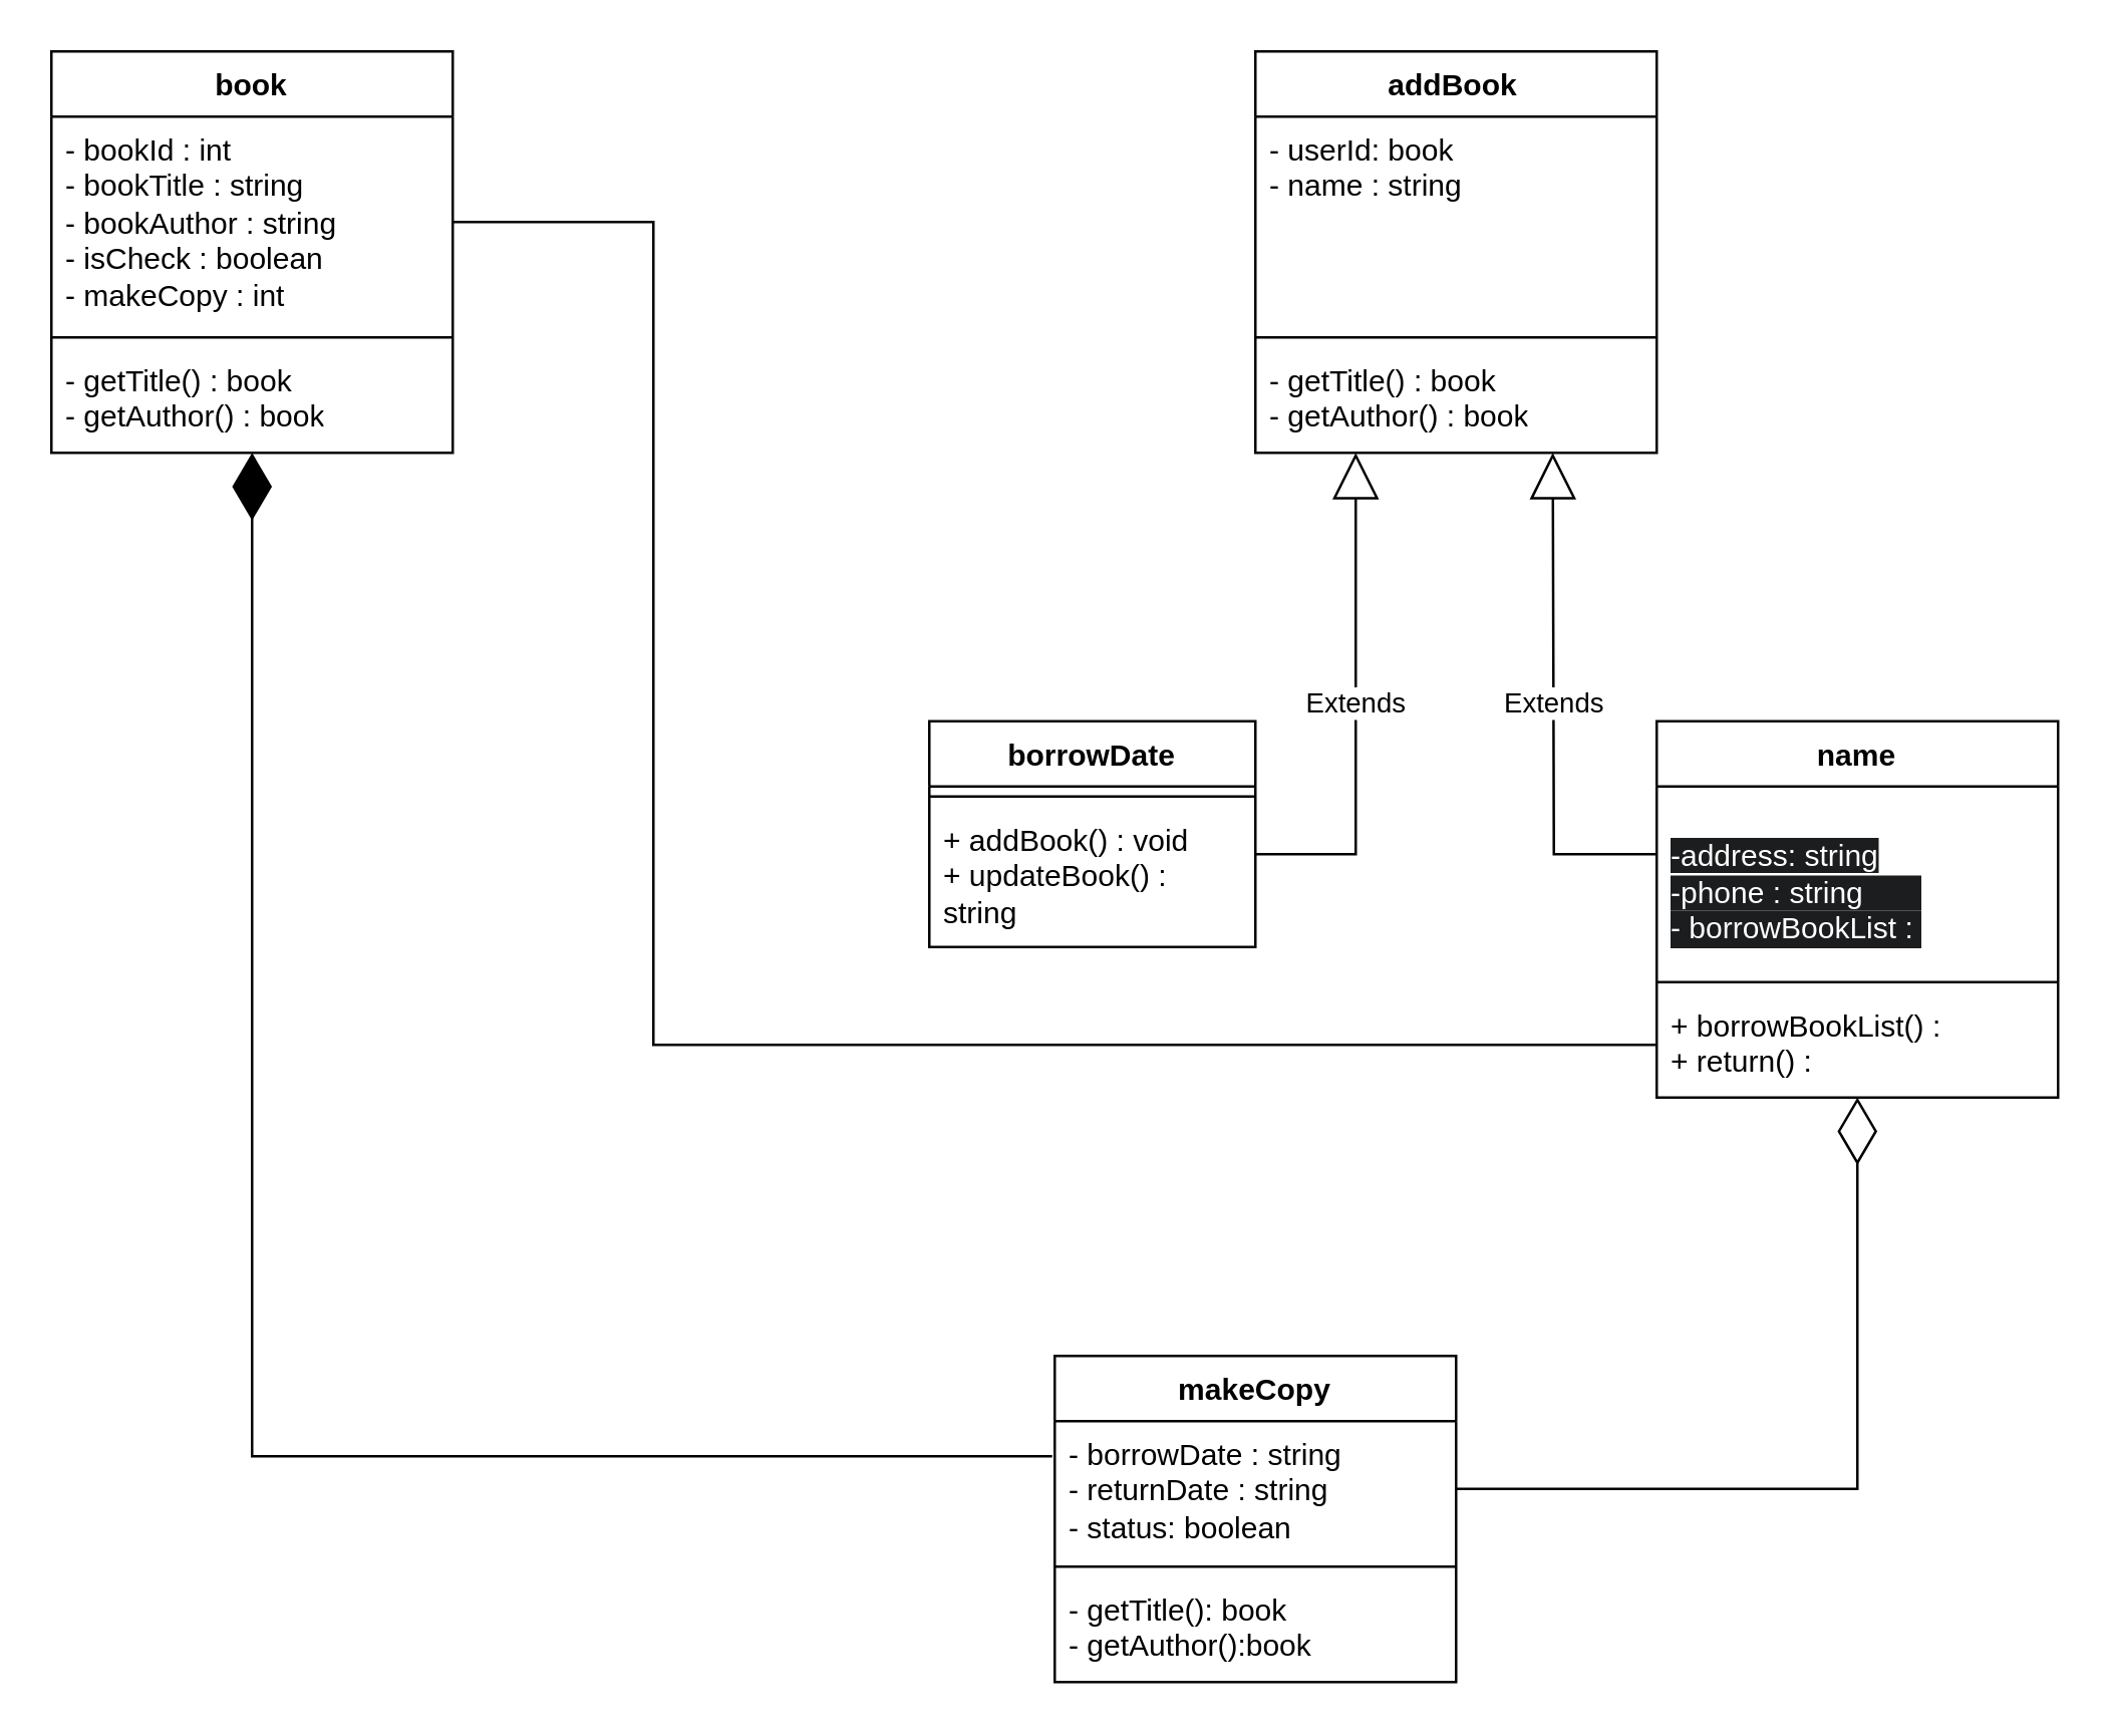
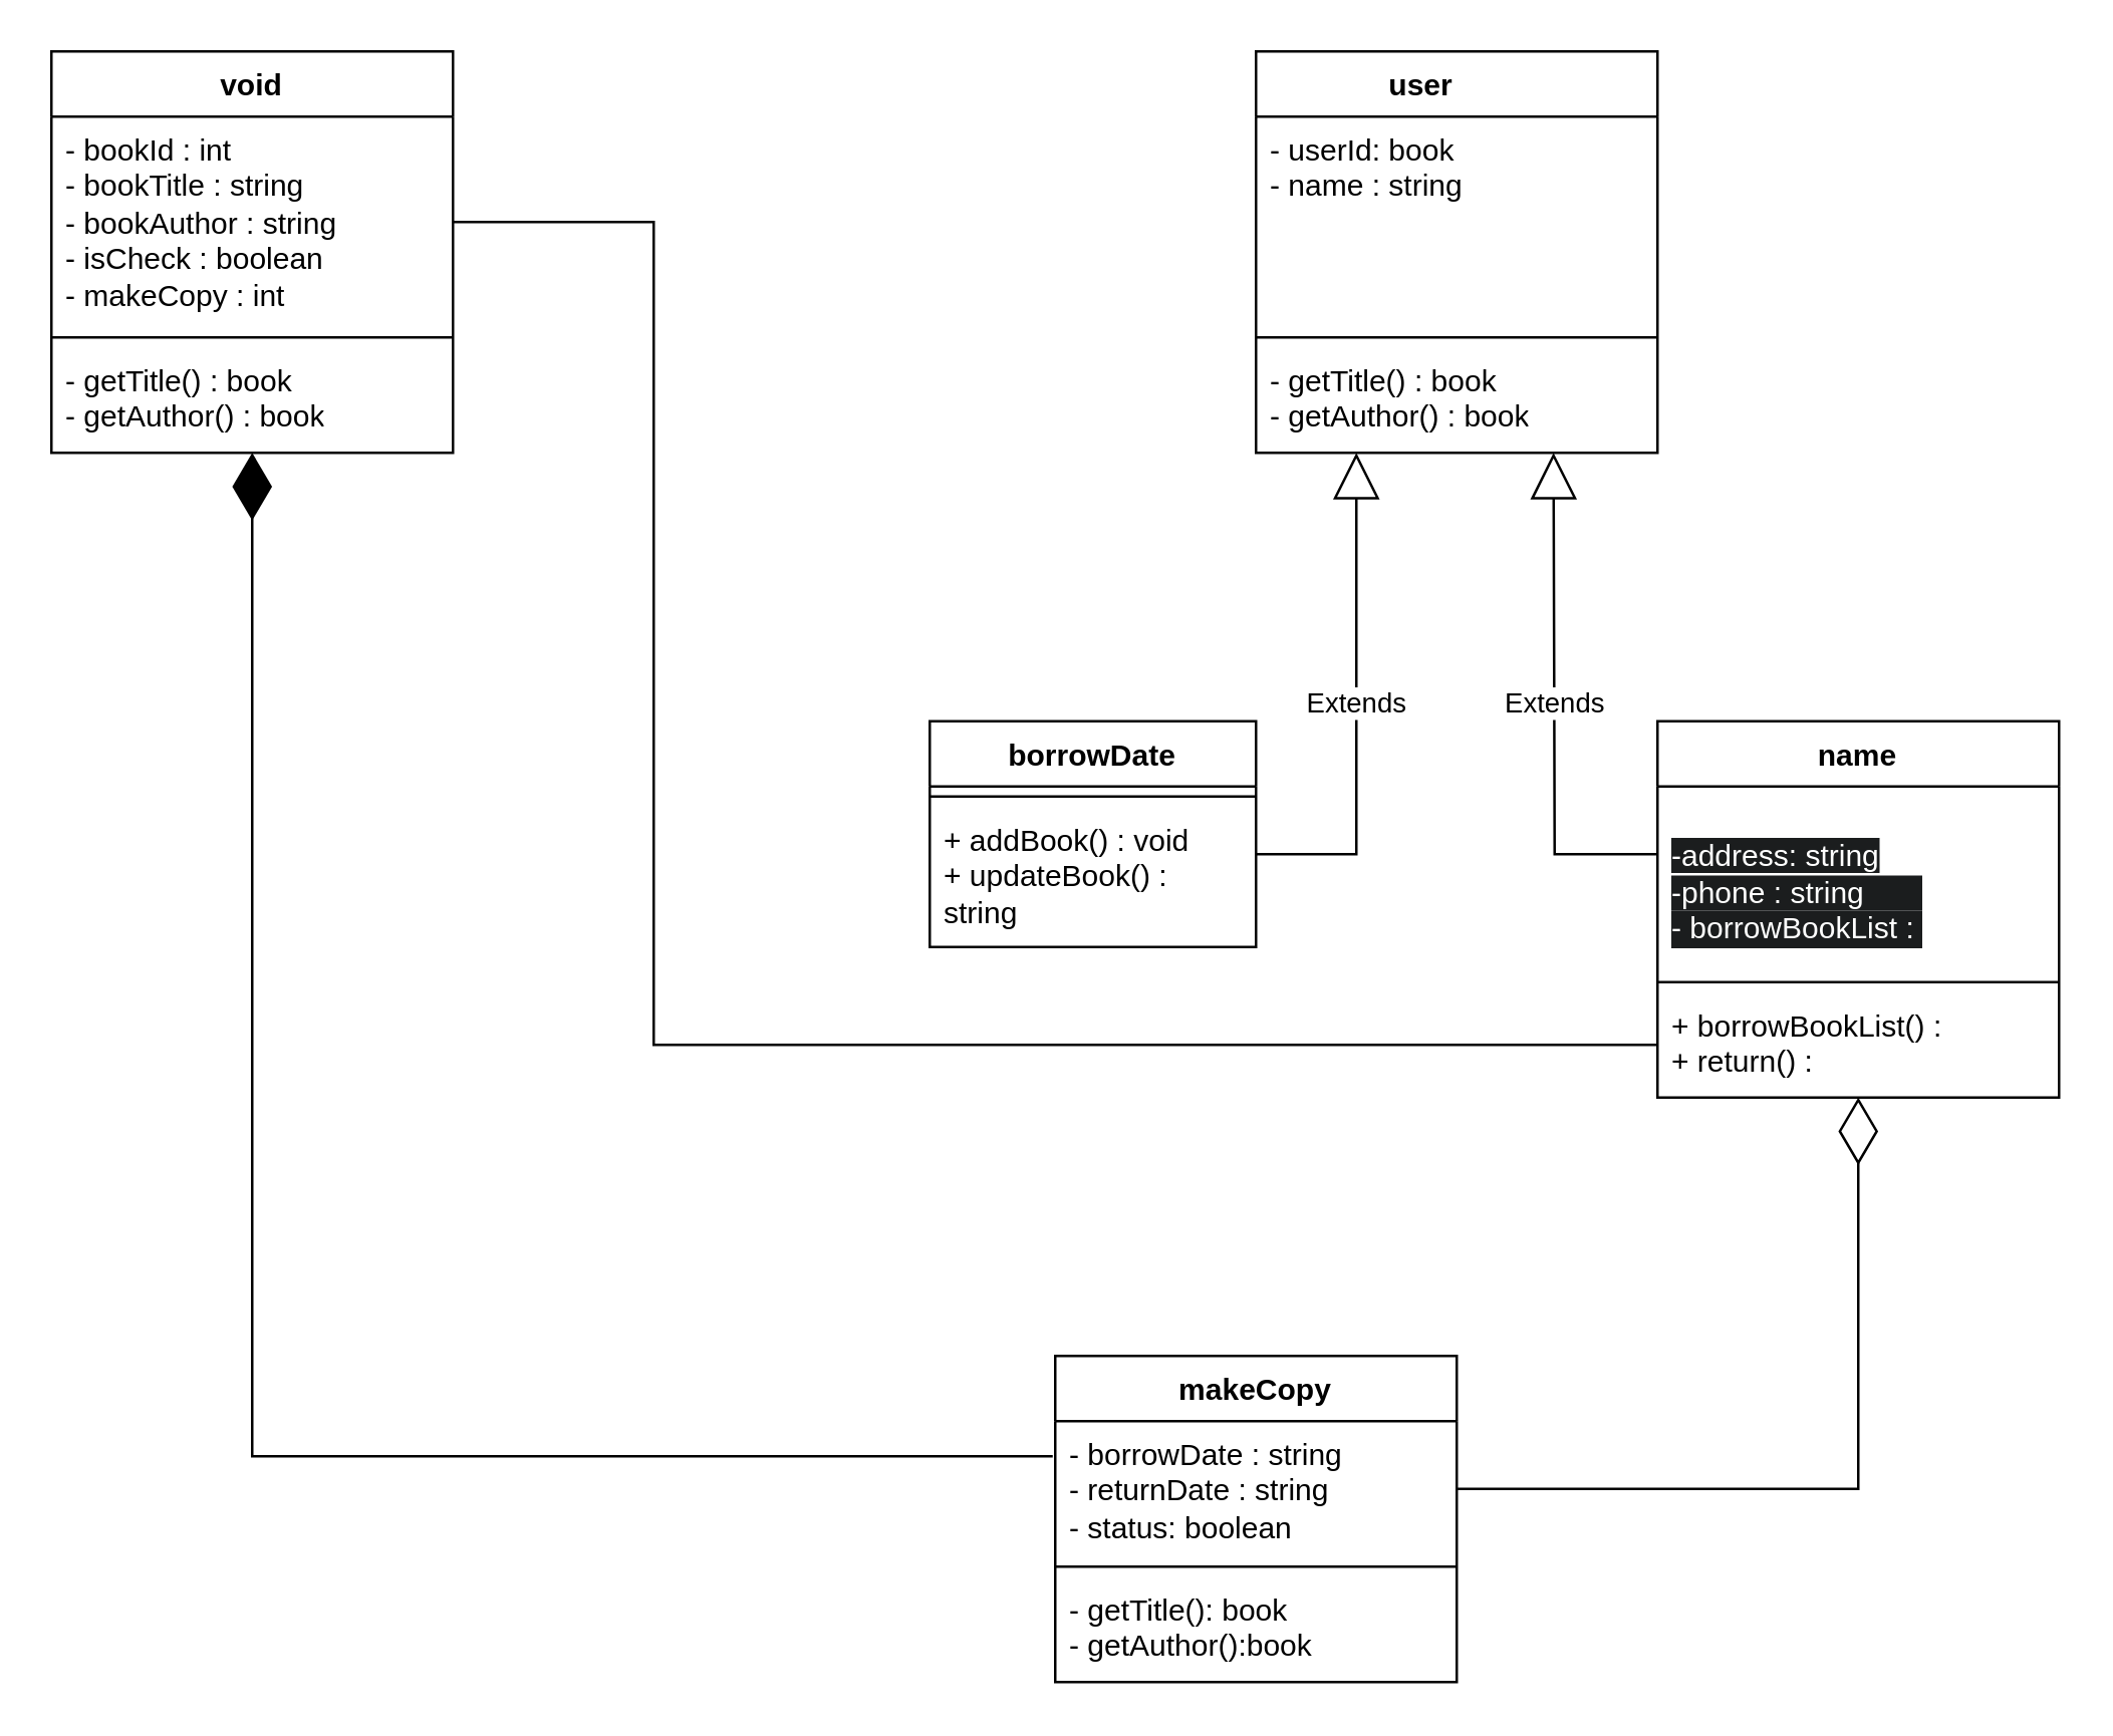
- <mxCell id="2" value="book" style="swimlane;fontStyle=1;align=center;verticalAlign=top;childLayout=stackLayout;horizontal=1;startSize=26;horizontalStack=0;resizeParent=1;resizeParentMax=0;resizeLast=0;collapsible=1;marginBottom=0;whiteSpace=wrap;html=1;" vertex="1" parent="1"><mxGeometry x="20" y="20" width="160" height="160" as="geometry" /></mxCell>
+ <mxCell id="2" value="void" style="swimlane;fontStyle=1;align=center;verticalAlign=top;childLayout=stackLayout;horizontal=1;startSize=26;horizontalStack=0;resizeParent=1;resizeParentMax=0;resizeLast=0;collapsible=1;marginBottom=0;whiteSpace=wrap;html=1;" vertex="1" parent="1"><mxGeometry x="20" y="20" width="160" height="160" as="geometry" /></mxCell>
- <mxCell id="6" value="addBook&lt;span style=&quot;white-space: pre;&quot;&gt;&#09;&lt;/span&gt;" style="swimlane;fontStyle=1;align=center;verticalAlign=top;childLayout=stackLayout;horizontal=1;startSize=26;horizontalStack=0;resizeParent=1;resizeParentMax=0;resizeLast=0;collapsible=1;marginBottom=0;whiteSpace=wrap;html=1;" vertex="1" parent="1"><mxGeometry x="500" y="20" width="160" height="160" as="geometry" /></mxCell>
+ <mxCell id="6" value="user&lt;span style=&quot;white-space: pre;&quot;&gt;&#09;&lt;/span&gt;" style="swimlane;fontStyle=1;align=center;verticalAlign=top;childLayout=stackLayout;horizontal=1;startSize=26;horizontalStack=0;resizeParent=1;resizeParentMax=0;resizeLast=0;collapsible=1;marginBottom=0;whiteSpace=wrap;html=1;" vertex="1" parent="1"><mxGeometry x="500" y="20" width="160" height="160" as="geometry" /></mxCell>
